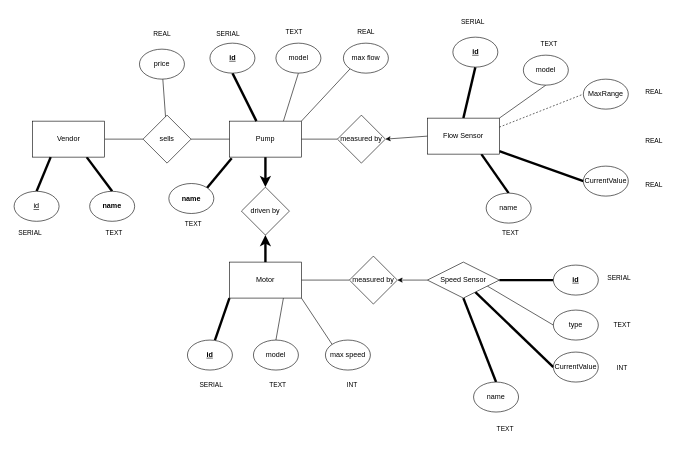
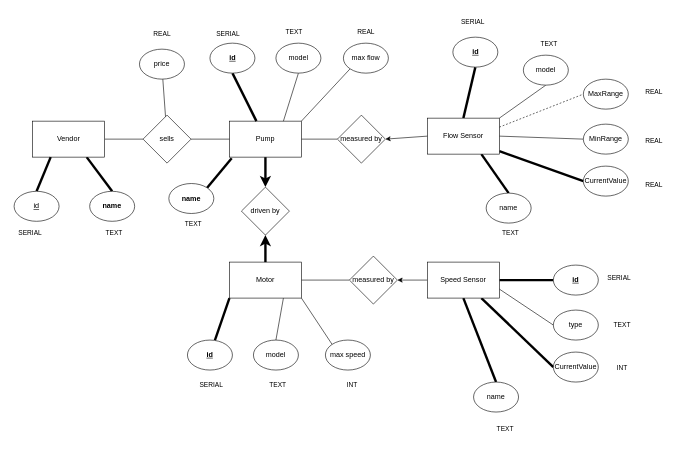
+ <mxCell id="14" style="edgeStyle=none;html=1;exitX=1;exitY=0.5;exitDx=0;exitDy=0;entryX=0;entryY=0.5;entryDx=0;entryDy=0;endArrow=none;endFill=0;strokeWidth=1;labelBackgroundColor=none;" parent="1" source="16" target="28" edge="1"><mxGeometry relative="1" as="geometry" /></mxCell>
+ <mxCell id="28" value="MinRange" style="ellipse;whiteSpace=wrap;html=1;" parent="1" vertex="1"><mxGeometry x="972" y="206" width="75" height="50" as="geometry" /></mxCell>
- <mxCell id="22" value="Speed Sensor" style="rhombus;whiteSpace=wrap;html=1;" parent="1" vertex="1"><mxGeometry x="712" y="436" width="120" height="60" as="geometry" /></mxCell>
+ <mxCell id="22" value="Speed Sensor" style="rounded=0;whiteSpace=wrap;html=1;" parent="1" vertex="1"><mxGeometry x="712" y="436" width="120" height="60" as="geometry" /></mxCell>
